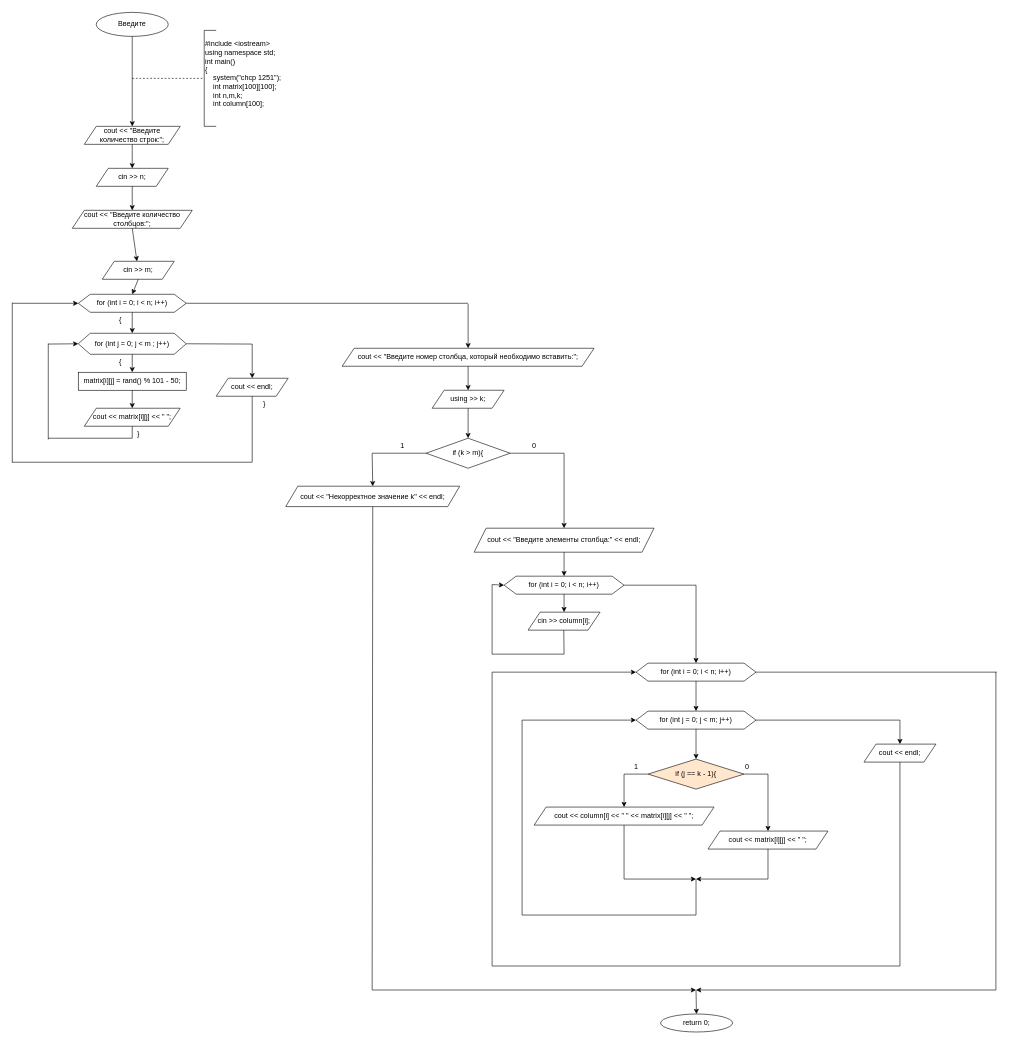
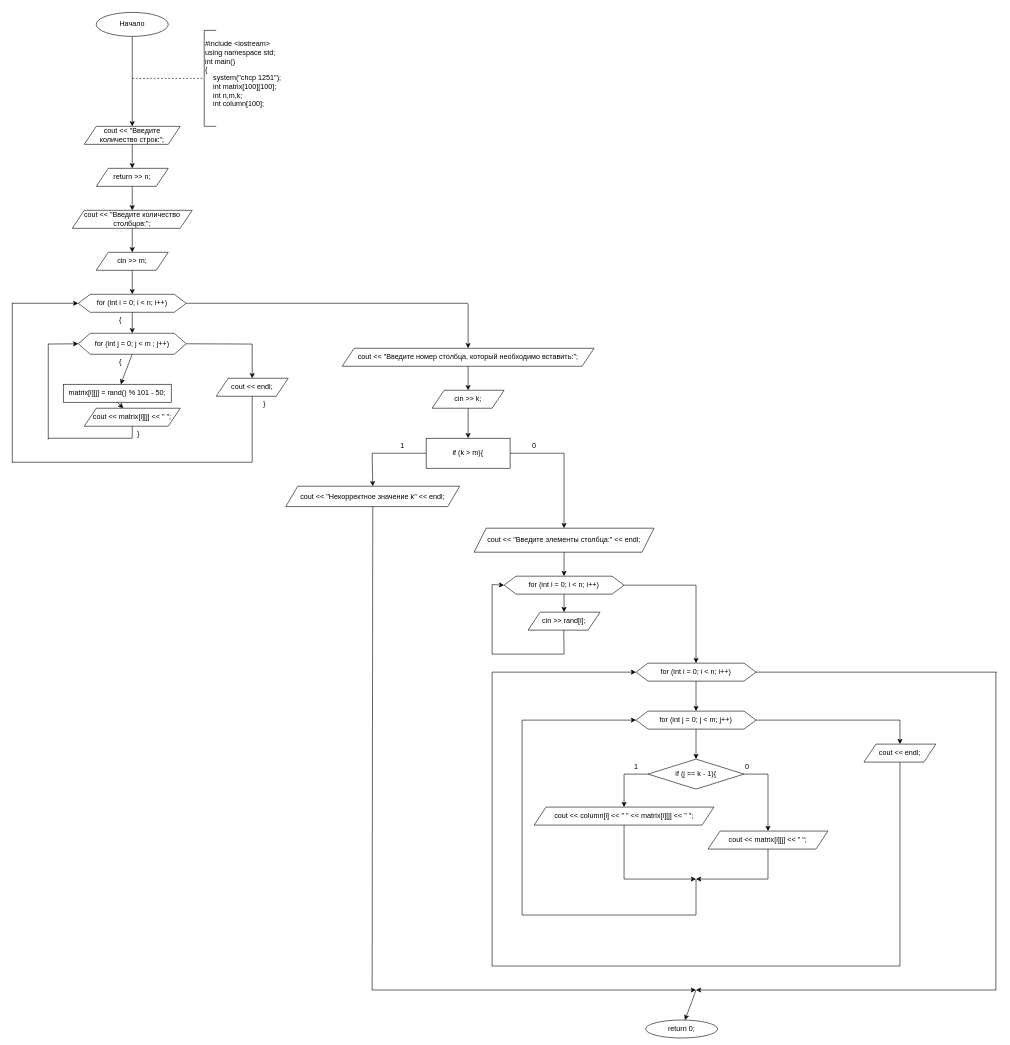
- <mxCell id="2" value="Введите" style="ellipse;whiteSpace=wrap;html=1;" vertex="1" parent="1"><mxGeometry x="160" y="20" width="120" height="40" as="geometry" /></mxCell>
+ <mxCell id="2" value="Начало" style="ellipse;whiteSpace=wrap;html=1;" vertex="1" parent="1"><mxGeometry x="160" y="20" width="120" height="40" as="geometry" /></mxCell>
- <mxCell id="11" value="cin &amp;gt;&amp;gt; n;" style="shape=parallelogram;perimeter=parallelogramPerimeter;whiteSpace=wrap;html=1;fixedSize=1;" vertex="1" parent="1"><mxGeometry x="160" y="280" width="120" height="30" as="geometry" /></mxCell>
+ <mxCell id="11" value="return &amp;gt;&amp;gt; n;" style="shape=parallelogram;perimeter=parallelogramPerimeter;whiteSpace=wrap;html=1;fixedSize=1;" vertex="1" parent="1"><mxGeometry x="160" y="280" width="120" height="30" as="geometry" /></mxCell>
- <mxCell id="15" value="cin &amp;gt;&amp;gt; m;" style="shape=parallelogram;perimeter=parallelogramPerimeter;whiteSpace=wrap;html=1;fixedSize=1;" vertex="1" parent="1"><mxGeometry x="170" y="435" width="120" height="30" as="geometry" /></mxCell>
+ <mxCell id="15" value="cin &amp;gt;&amp;gt; m;" style="shape=parallelogram;perimeter=parallelogramPerimeter;whiteSpace=wrap;html=1;fixedSize=1;" vertex="1" parent="1"><mxGeometry x="160" y="420" width="120" height="30" as="geometry" /></mxCell>
- <mxCell id="21" value="matrix[i][j] = rand() % 101 - 50;" style="rounded=0;whiteSpace=wrap;html=1;" vertex="1" parent="1"><mxGeometry x="130" y="620" width="180" height="30" as="geometry" /></mxCell>
+ <mxCell id="21" value="matrix[i][j] = rand() % 101 - 50;" style="rounded=0;whiteSpace=wrap;html=1;" vertex="1" parent="1"><mxGeometry x="105" y="640" width="180" height="30" as="geometry" /></mxCell>
- <mxCell id="43" value="using &amp;gt;&amp;gt; k;" style="shape=parallelogram;perimeter=parallelogramPerimeter;whiteSpace=wrap;html=1;fixedSize=1;" vertex="1" parent="1"><mxGeometry x="720" y="650" width="120" height="30" as="geometry" /></mxCell>
+ <mxCell id="43" value="cin &amp;gt;&amp;gt; k;" style="shape=parallelogram;perimeter=parallelogramPerimeter;whiteSpace=wrap;html=1;fixedSize=1;" vertex="1" parent="1"><mxGeometry x="720" y="650" width="120" height="30" as="geometry" /></mxCell>
- <mxCell id="45" value="if (k &amp;gt; m){" style="rhombus;whiteSpace=wrap;html=1;" vertex="1" parent="1"><mxGeometry x="710" y="730" width="140" height="50" as="geometry" /></mxCell>
+ <mxCell id="45" value="if (k &amp;gt; m){" style="whiteSpace=wrap;html=1;rounded=0;" vertex="1" parent="1"><mxGeometry x="710" y="730" width="140" height="50" as="geometry" /></mxCell>
- <mxCell id="57" value="cin &amp;gt;&amp;gt; column[i];" style="shape=parallelogram;perimeter=parallelogramPerimeter;whiteSpace=wrap;html=1;fixedSize=1;" vertex="1" parent="1"><mxGeometry x="880" y="1020" width="120" height="30" as="geometry" /></mxCell>
+ <mxCell id="57" value="cin &amp;gt;&amp;gt; rand[i];" style="shape=parallelogram;perimeter=parallelogramPerimeter;whiteSpace=wrap;html=1;fixedSize=1;" vertex="1" parent="1"><mxGeometry x="880" y="1020" width="120" height="30" as="geometry" /></mxCell>
- <mxCell id="68" value="if (j == k - 1){" style="rhombus;whiteSpace=wrap;html=1;fillColor=#ffe6cc;" vertex="1" parent="1"><mxGeometry x="1080" y="1265" width="160" height="50" as="geometry" /></mxCell>
+ <mxCell id="68" value="if (j == k - 1){" style="rhombus;whiteSpace=wrap;html=1;" vertex="1" parent="1"><mxGeometry x="1080" y="1265" width="160" height="50" as="geometry" /></mxCell>
- <mxCell id="98" value="return 0;" style="ellipse;whiteSpace=wrap;html=1;" vertex="1" parent="1"><mxGeometry x="1101" y="1690" width="120" height="30" as="geometry" /></mxCell>
+ <mxCell id="98" value="return 0;" style="ellipse;whiteSpace=wrap;html=1;" vertex="1" parent="1"><mxGeometry x="1076" y="1700" width="120" height="30" as="geometry" /></mxCell>
